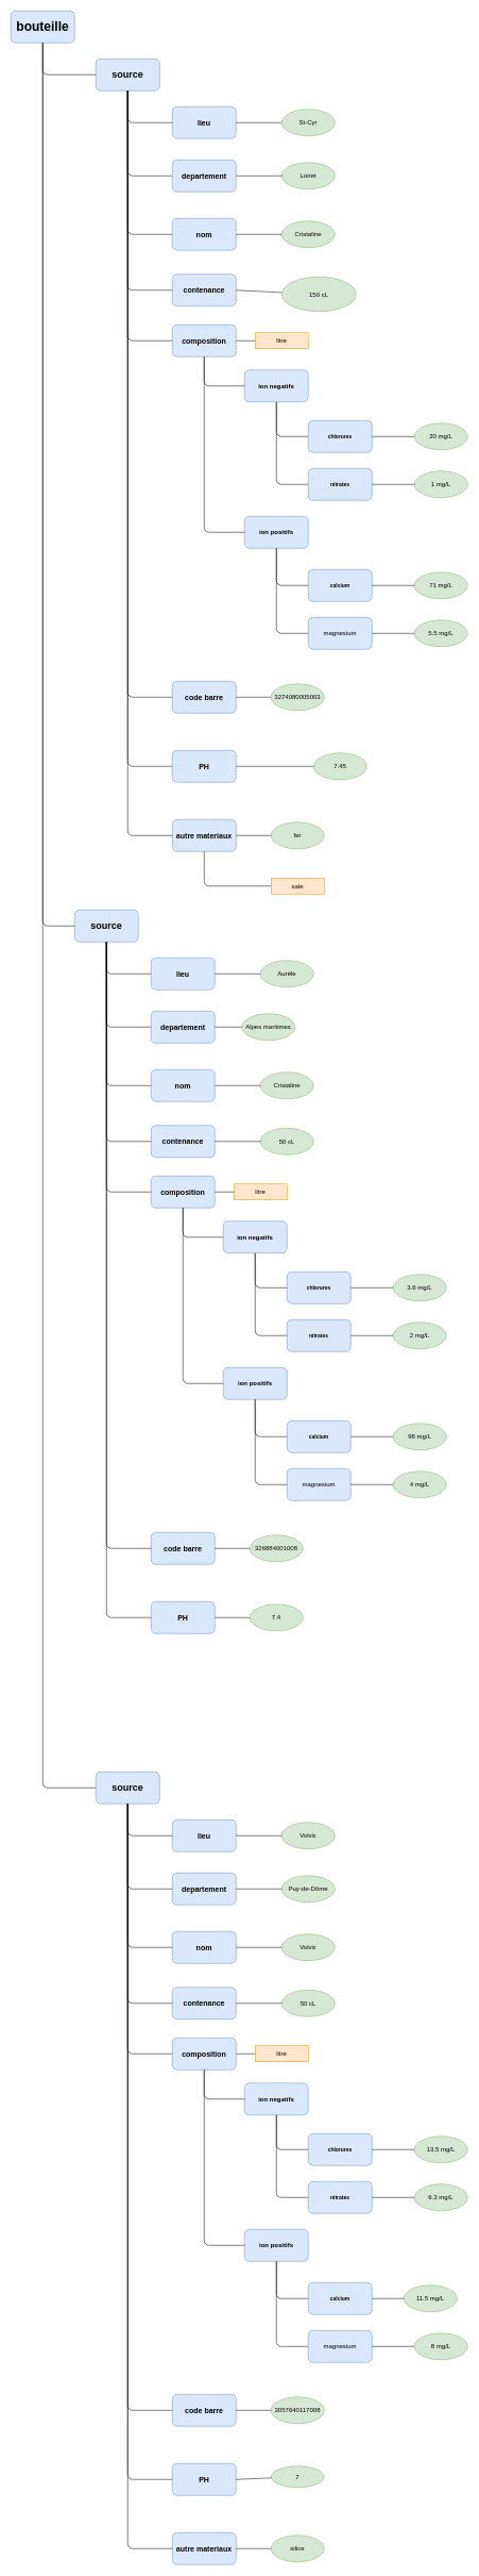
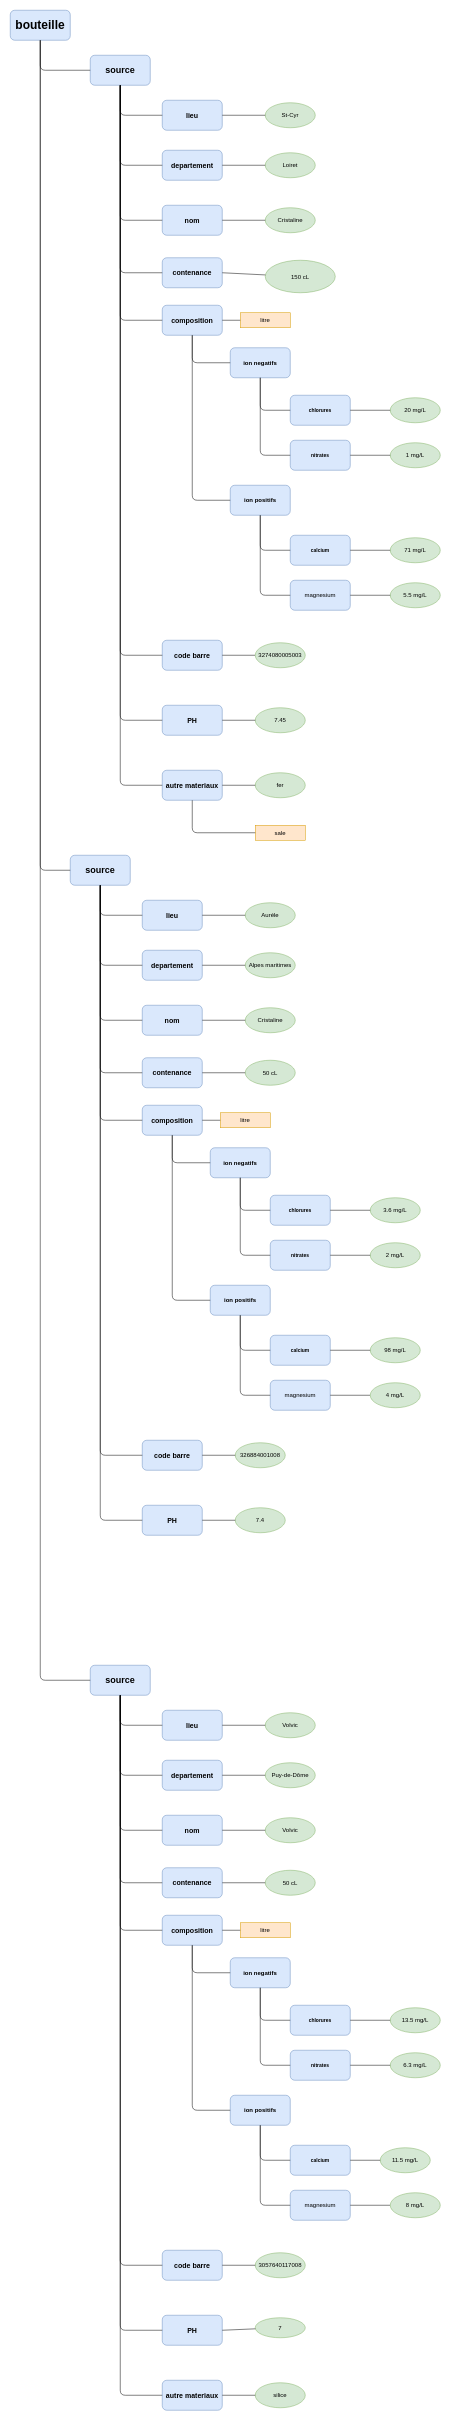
- <mxCell id="28" value="7.45" style="ellipse;whiteSpace=wrap;html=1;fillColor=#d5e8d4;strokeColor=#82b366;" vertex="1" parent="1"><mxGeometry x="590" y="1415" width="100" height="50" as="geometry" /></mxCell>
+ <mxCell id="28" value="7.45" style="ellipse;whiteSpace=wrap;html=1;fillColor=#d5e8d4;strokeColor=#82b366;" vertex="1" parent="1"><mxGeometry x="510" y="1415" width="100" height="50" as="geometry" /></mxCell>
- <mxCell id="73" value="Alpes maritimes" style="ellipse;whiteSpace=wrap;html=1;fillColor=#d5e8d4;strokeColor=#82b366;" vertex="1" parent="1"><mxGeometry x="455" y="1905" width="100" height="50" as="geometry" /></mxCell>
+ <mxCell id="73" value="Alpes maritimes" style="ellipse;whiteSpace=wrap;html=1;fillColor=#d5e8d4;strokeColor=#82b366;" vertex="1" parent="1"><mxGeometry x="490" y="1905" width="100" height="50" as="geometry" /></mxCell>
